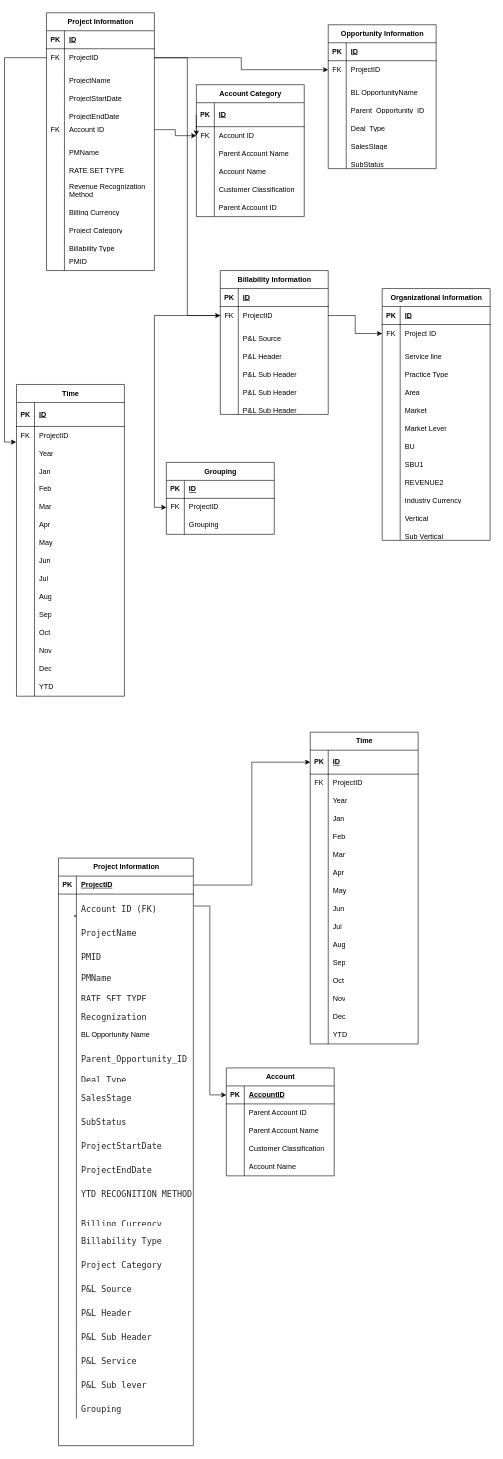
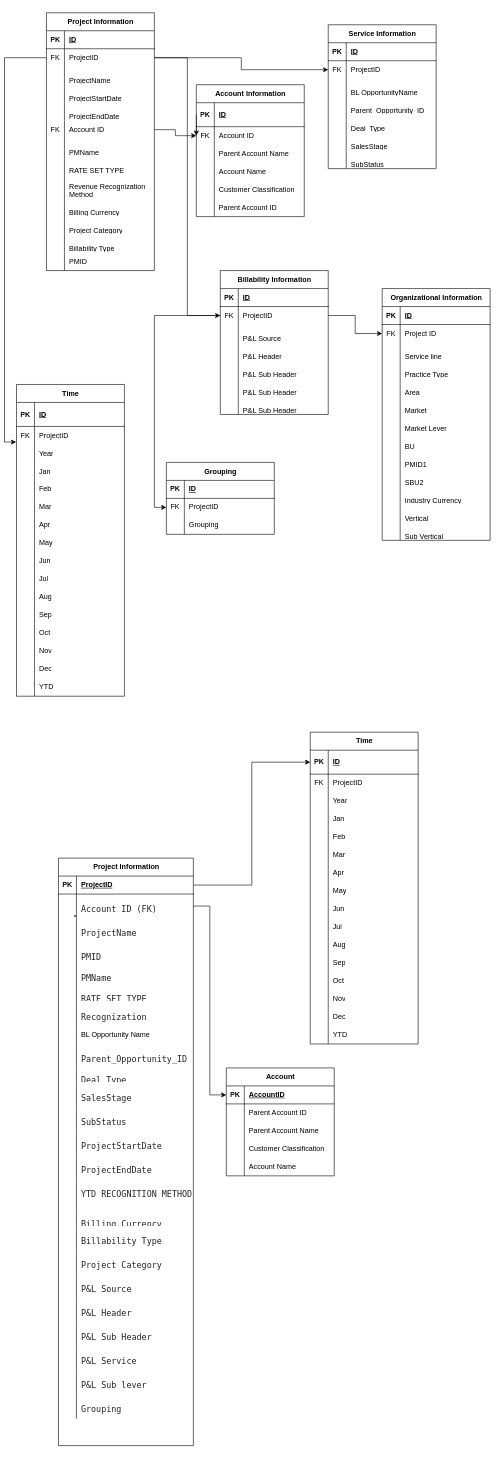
- <mxCell id="43" value="&lt;span data-teams=&quot;true&quot;&gt;&lt;span dir=&quot;ltr&quot; class=&quot;ui-provider dw lv lw lx ly lz ma mb mc md me mf mg mh mi mj mk ml mm mn mo mp mq mr ms mt mu mv mw mx my mz na nb nc&quot;&gt;Opportunity Information&lt;/span&gt;&lt;/span&gt;" style="shape=table;startSize=30;container=1;collapsible=1;childLayout=tableLayout;fixedRows=1;rowLines=0;fontStyle=1;align=center;resizeLast=1;html=1;" parent="1" vertex="1"><mxGeometry x="540" y="40" width="180" height="240" as="geometry" /></mxCell>
+ <mxCell id="43" value="&lt;span data-teams=&quot;true&quot;&gt;&lt;span dir=&quot;ltr&quot; class=&quot;ui-provider dw lv lw lx ly lz ma mb mc md me mf mg mh mi mj mk ml mm mn mo mp mq mr ms mt mu mv mw mx my mz na nb nc&quot;&gt;Service Information&lt;/span&gt;&lt;/span&gt;" style="shape=table;startSize=30;container=1;collapsible=1;childLayout=tableLayout;fixedRows=1;rowLines=0;fontStyle=1;align=center;resizeLast=1;html=1;" parent="1" vertex="1"><mxGeometry x="540" y="40" width="180" height="240" as="geometry" /></mxCell>
- <mxCell id="186" value="Account Category" style="shape=table;startSize=30;container=1;collapsible=1;childLayout=tableLayout;fixedRows=1;rowLines=0;fontStyle=1;align=center;resizeLast=1;html=1;" parent="1" vertex="1"><mxGeometry x="320" y="140" width="180" height="220" as="geometry" /></mxCell>
+ <mxCell id="186" value="Account Information" style="shape=table;startSize=30;container=1;collapsible=1;childLayout=tableLayout;fixedRows=1;rowLines=0;fontStyle=1;align=center;resizeLast=1;html=1;" parent="1" vertex="1"><mxGeometry x="320" y="140" width="180" height="220" as="geometry" /></mxCell>
- <mxCell id="163" value="&#10;&lt;span data-teams=&quot;true&quot;&gt;&lt;span dir=&quot;ltr&quot; class=&quot;ui-provider dw lv lw lx ly lz ma mb mc md me mf mg mh mi mj mk ml mm mn mo mp mq mr ms mt mu mv mw mx my mz na nb nc&quot;&gt;SBU1&lt;/span&gt;&lt;/span&gt;&#10;&#10;" style="shape=partialRectangle;connectable=0;fillColor=none;top=0;left=0;bottom=0;right=0;align=left;spacingLeft=6;overflow=hidden;whiteSpace=wrap;html=1;" parent="161" vertex="1"><mxGeometry x="30" width="150" height="30" as="geometry"><mxRectangle width="150" height="30" as="alternateBounds" /></mxGeometry></mxCell>
+ <mxCell id="163" value="&#10;&lt;span data-teams=&quot;true&quot;&gt;&lt;span dir=&quot;ltr&quot; class=&quot;ui-provider dw lv lw lx ly lz ma mb mc md me mf mg mh mi mj mk ml mm mn mo mp mq mr ms mt mu mv mw mx my mz na nb nc&quot;&gt;PMID1&lt;/span&gt;&lt;/span&gt;&#10;&#10;" style="shape=partialRectangle;connectable=0;fillColor=none;top=0;left=0;bottom=0;right=0;align=left;spacingLeft=6;overflow=hidden;whiteSpace=wrap;html=1;" parent="161" vertex="1"><mxGeometry x="30" width="150" height="30" as="geometry"><mxRectangle width="150" height="30" as="alternateBounds" /></mxGeometry></mxCell>
- <mxCell id="166" value="&#10;&lt;span data-teams=&quot;true&quot;&gt;&lt;span dir=&quot;ltr&quot; class=&quot;ui-provider dw lv lw lx ly lz ma mb mc md me mf mg mh mi mj mk ml mm mn mo mp mq mr ms mt mu mv mw mx my mz na nb nc&quot;&gt;REVENUE2&lt;/span&gt;&lt;/span&gt;&#10;&#10;" style="shape=partialRectangle;connectable=0;fillColor=none;top=0;left=0;bottom=0;right=0;align=left;spacingLeft=6;overflow=hidden;whiteSpace=wrap;html=1;" parent="164" vertex="1"><mxGeometry x="30" width="150" height="30" as="geometry"><mxRectangle width="150" height="30" as="alternateBounds" /></mxGeometry></mxCell>
+ <mxCell id="166" value="&#10;&lt;span data-teams=&quot;true&quot;&gt;&lt;span dir=&quot;ltr&quot; class=&quot;ui-provider dw lv lw lx ly lz ma mb mc md me mf mg mh mi mj mk ml mm mn mo mp mq mr ms mt mu mv mw mx my mz na nb nc&quot;&gt;SBU2&lt;/span&gt;&lt;/span&gt;&#10;&#10;" style="shape=partialRectangle;connectable=0;fillColor=none;top=0;left=0;bottom=0;right=0;align=left;spacingLeft=6;overflow=hidden;whiteSpace=wrap;html=1;" parent="164" vertex="1"><mxGeometry x="30" width="150" height="30" as="geometry"><mxRectangle width="150" height="30" as="alternateBounds" /></mxGeometry></mxCell>
